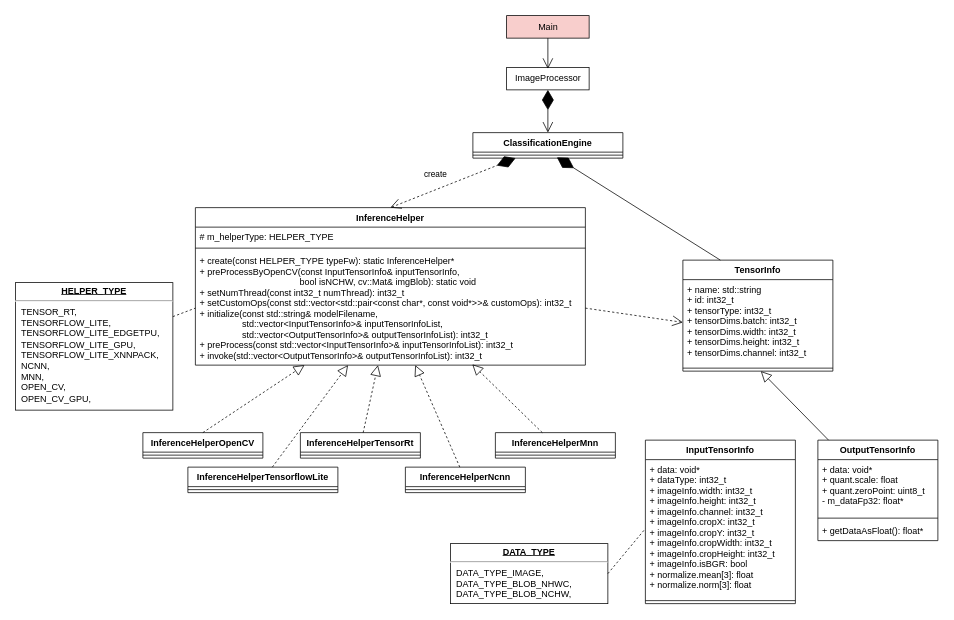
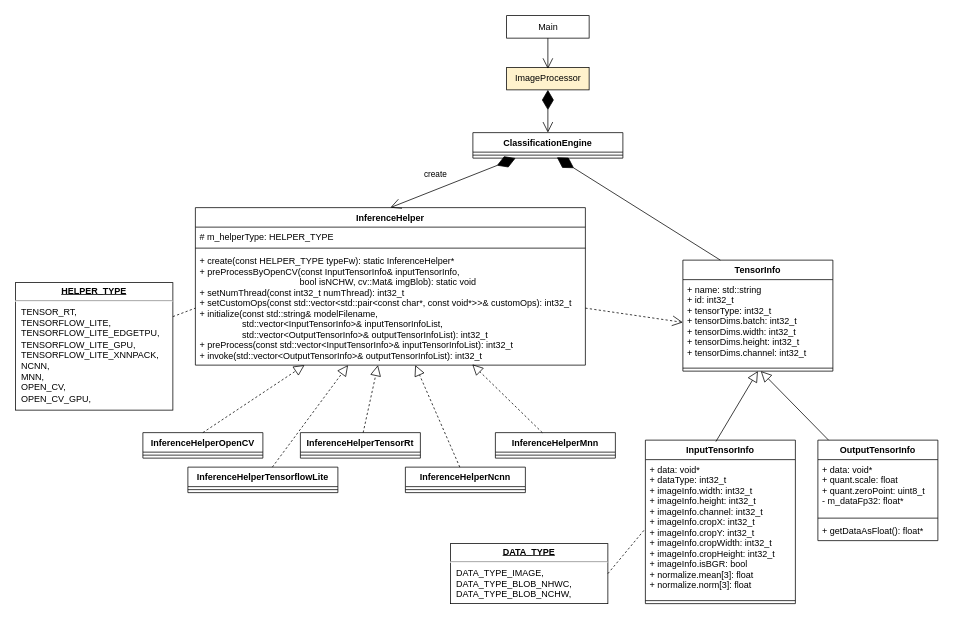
- <mxCell id="43" value="Main" style="html=1;fillColor=#f8cecc;" vertex="1" parent="1"><mxGeometry x="675" y="20" width="110" height="30" as="geometry" /></mxCell>
+ <mxCell id="43" value="Main" style="html=1;" vertex="1" parent="1"><mxGeometry x="675" y="20" width="110" height="30" as="geometry" /></mxCell>
- <mxCell id="42" value="ImageProcessor" style="html=1;" vertex="1" parent="1"><mxGeometry x="675" y="89" width="110" height="30" as="geometry" /></mxCell>
+ <mxCell id="42" value="ImageProcessor" style="html=1;fillColor=#fff2cc;" vertex="1" parent="1"><mxGeometry x="675" y="89" width="110" height="30" as="geometry" /></mxCell>
- <mxCell id="37" value="create" style="endArrow=diamondThin;endFill=1;endSize=24;html=1;exitX=0.5;exitY=0;exitDx=0;exitDy=0;startArrow=open;startFill=0;startSize=12;dashed=1;" parent="1" source="24" target="40" edge="1"><mxGeometry x="-0.2" y="20" width="160" relative="1" as="geometry"><mxPoint x="560" y="396" as="sourcePoint" /><mxPoint x="637.972" y="116" as="targetPoint" /><mxPoint as="offset" /></mxGeometry></mxCell>
+ <mxCell id="37" value="create" style="endArrow=diamondThin;endFill=1;endSize=24;html=1;exitX=0.5;exitY=0;exitDx=0;exitDy=0;startArrow=open;startFill=0;startSize=12;" parent="1" source="24" target="40" edge="1"><mxGeometry x="-0.2" y="20" width="160" relative="1" as="geometry"><mxPoint x="560" y="396" as="sourcePoint" /><mxPoint x="637.972" y="116" as="targetPoint" /><mxPoint as="offset" /></mxGeometry></mxCell>
+ <mxCell id="12" value="" style="endArrow=block;endFill=0;endSize=12;html=1;entryX=0.5;entryY=1;entryDx=0;entryDy=0;exitX=0.47;exitY=0.009;exitDx=0;exitDy=0;exitPerimeter=0;" parent="1" source="5" target="2" edge="1"><mxGeometry width="160" relative="1" as="geometry"><mxPoint x="660" y="696" as="sourcePoint" /><mxPoint x="820" y="696" as="targetPoint" /></mxGeometry></mxCell>
